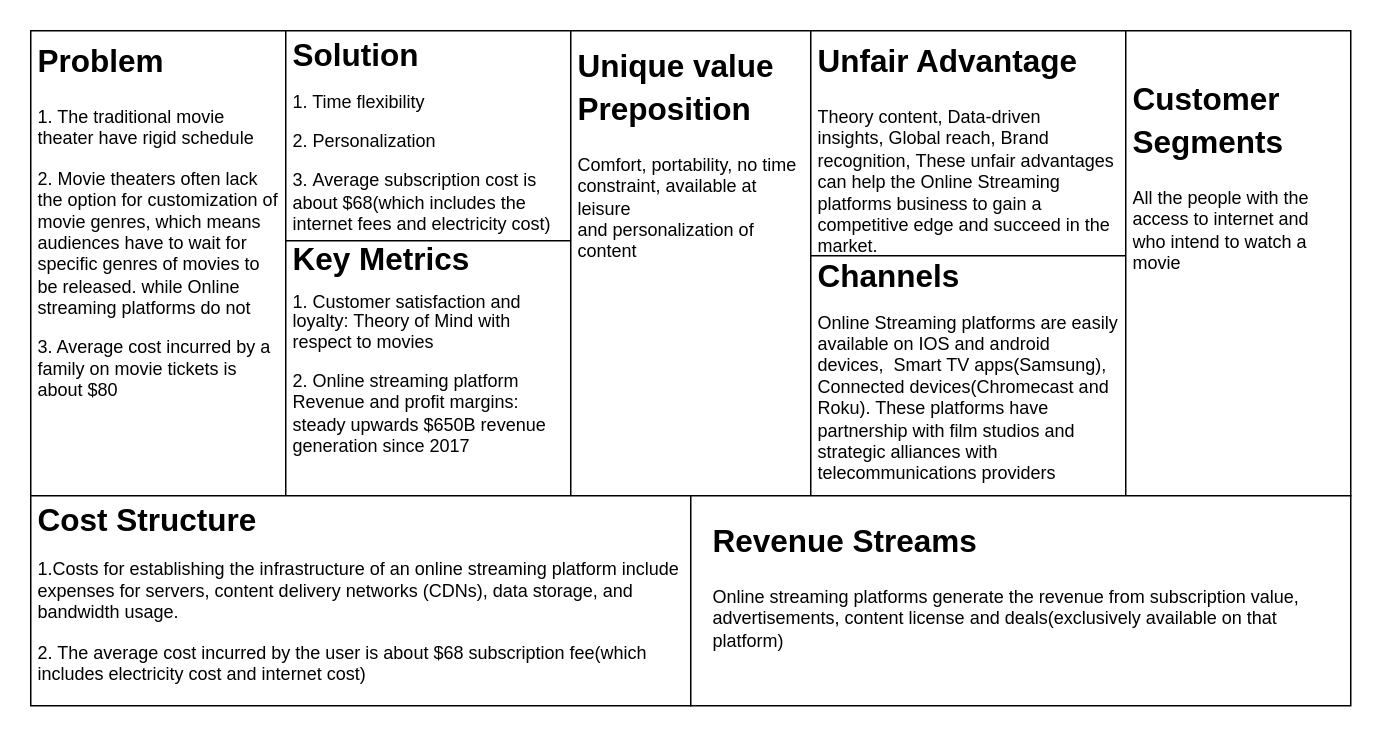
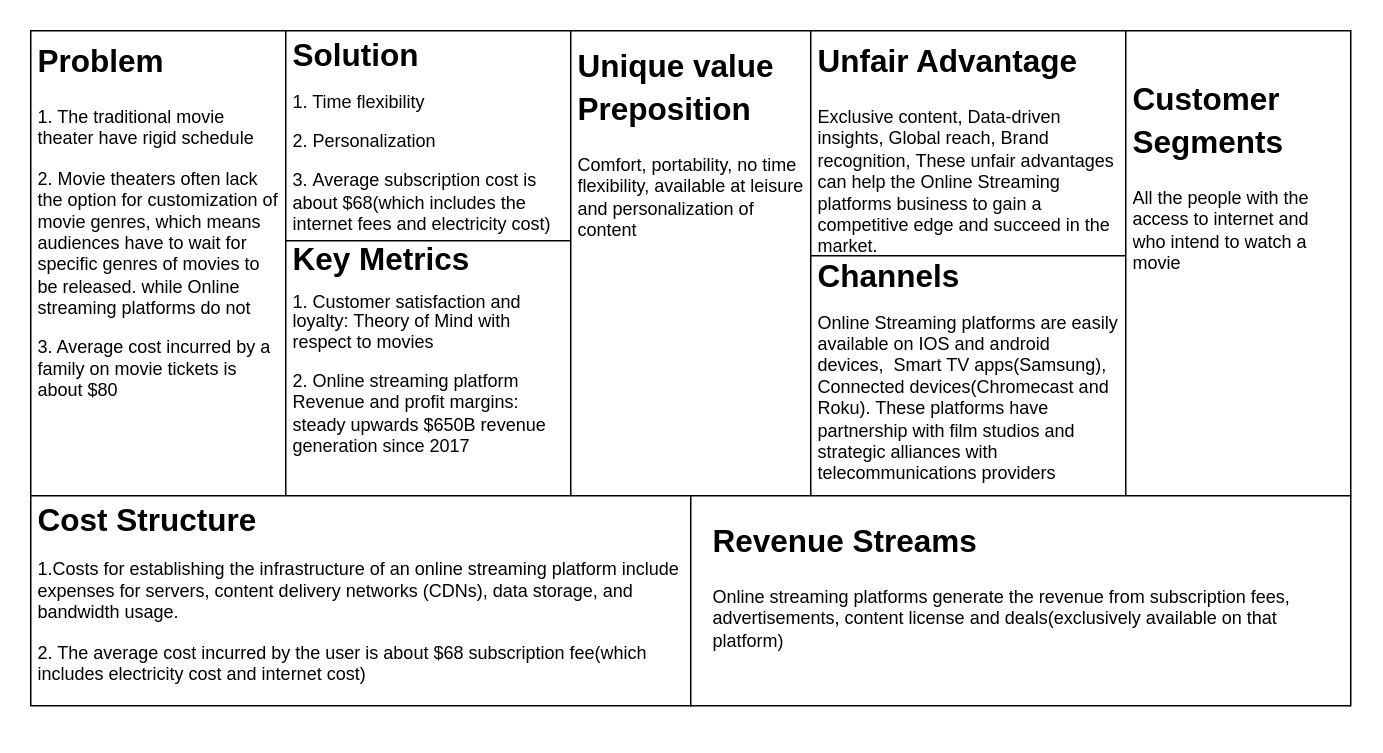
- <mxCell id="13" value="&lt;h1&gt;&lt;font style=&quot;font-size: 21px;&quot;&gt;Unique value Preposition&lt;/font&gt;&lt;/h1&gt;&lt;p&gt;Comfort,&amp;nbsp;&lt;span style=&quot;background-color: initial;&quot;&gt;portability,&amp;nbsp;&lt;/span&gt;&lt;span style=&quot;background-color: initial;&quot;&gt;no time constraint,&amp;nbsp;&lt;/span&gt;&lt;span style=&quot;background-color: initial;&quot;&gt;available at leisure and&amp;nbsp;&lt;/span&gt;&lt;span style=&quot;background-color: initial;&quot;&gt;personalization&amp;nbsp;of content&lt;/span&gt;&lt;/p&gt;" style="text;html=1;strokeColor=none;fillColor=none;spacing=5;spacingTop=-20;whiteSpace=wrap;overflow=hidden;rounded=0;" parent="1" vertex="1"><mxGeometry x="380" y="22.5" width="160" height="307.5" as="geometry" /></mxCell>
+ <mxCell id="13" value="&lt;h1&gt;&lt;font style=&quot;font-size: 21px;&quot;&gt;Unique value Preposition&lt;/font&gt;&lt;/h1&gt;&lt;p&gt;Comfort,&amp;nbsp;&lt;span style=&quot;background-color: initial;&quot;&gt;portability,&amp;nbsp;&lt;/span&gt;&lt;span style=&quot;background-color: initial;&quot;&gt;no time flexibility,&amp;nbsp;&lt;/span&gt;&lt;span style=&quot;background-color: initial;&quot;&gt;available at leisure and&amp;nbsp;&lt;/span&gt;&lt;span style=&quot;background-color: initial;&quot;&gt;personalization&amp;nbsp;of content&lt;/span&gt;&lt;/p&gt;" style="text;html=1;strokeColor=none;fillColor=none;spacing=5;spacingTop=-20;whiteSpace=wrap;overflow=hidden;rounded=0;" parent="1" vertex="1"><mxGeometry x="380" y="22.5" width="160" height="307.5" as="geometry" /></mxCell>
- <mxCell id="19" value="&lt;h1 style=&quot;border-color: var(--border-color);&quot;&gt;&lt;font style=&quot;border-color: var(--border-color); font-size: 21px;&quot;&gt;Unfair Advantage&lt;/font&gt;&lt;/h1&gt;&lt;h1&gt;&lt;p style=&quot;border-color: var(--border-color); font-size: 12px; font-weight: 400;&quot;&gt;Theory content,&amp;nbsp;&lt;span style=&quot;border-color: var(--border-color); background-color: initial;&quot;&gt;Data-driven insights&lt;/span&gt;&lt;span style=&quot;border-color: var(--border-color); background-color: initial;&quot;&gt;,&amp;nbsp;&lt;/span&gt;&lt;span style=&quot;border-color: var(--border-color); background-color: initial;&quot;&gt;Global reach,&amp;nbsp;&lt;/span&gt;&lt;span style=&quot;border-color: var(--border-color); background-color: initial;&quot;&gt;Brand recognition,&amp;nbsp;&lt;/span&gt;&lt;span style=&quot;border-color: var(--border-color); background-color: initial;&quot;&gt;These unfair advantages can help the Online Streaming platforms business to gain a competitive edge and succeed in the market.&lt;/span&gt;&lt;/p&gt;&lt;/h1&gt;" style="text;html=1;strokeColor=none;fillColor=none;spacing=5;spacingTop=-20;whiteSpace=wrap;overflow=hidden;rounded=0;" parent="1" vertex="1"><mxGeometry x="540" y="20" width="210" height="147.5" as="geometry" /></mxCell>
+ <mxCell id="19" value="&lt;h1 style=&quot;border-color: var(--border-color);&quot;&gt;&lt;font style=&quot;border-color: var(--border-color); font-size: 21px;&quot;&gt;Unfair Advantage&lt;/font&gt;&lt;/h1&gt;&lt;h1&gt;&lt;p style=&quot;border-color: var(--border-color); font-size: 12px; font-weight: 400;&quot;&gt;Exclusive content,&amp;nbsp;&lt;span style=&quot;border-color: var(--border-color); background-color: initial;&quot;&gt;Data-driven insights&lt;/span&gt;&lt;span style=&quot;border-color: var(--border-color); background-color: initial;&quot;&gt;,&amp;nbsp;&lt;/span&gt;&lt;span style=&quot;border-color: var(--border-color); background-color: initial;&quot;&gt;Global reach,&amp;nbsp;&lt;/span&gt;&lt;span style=&quot;border-color: var(--border-color); background-color: initial;&quot;&gt;Brand recognition,&amp;nbsp;&lt;/span&gt;&lt;span style=&quot;border-color: var(--border-color); background-color: initial;&quot;&gt;These unfair advantages can help the Online Streaming platforms business to gain a competitive edge and succeed in the market.&lt;/span&gt;&lt;/p&gt;&lt;/h1&gt;" style="text;html=1;strokeColor=none;fillColor=none;spacing=5;spacingTop=-20;whiteSpace=wrap;overflow=hidden;rounded=0;" parent="1" vertex="1"><mxGeometry x="540" y="20" width="210" height="147.5" as="geometry" /></mxCell>
- <mxCell id="17" value="&lt;h1&gt;&lt;font style=&quot;font-size: 21px;&quot;&gt;Revenue Streams&lt;/font&gt;&lt;/h1&gt;&lt;p&gt;Online streaming platforms generate the revenue from subscription value, advertisements, content license and deals(exclusively available on that platform)&lt;/p&gt;" style="text;html=1;strokeColor=none;fillColor=none;spacing=5;spacingTop=-20;whiteSpace=wrap;overflow=hidden;rounded=0;" parent="1" vertex="1"><mxGeometry x="470" y="340" width="420" height="95" as="geometry" /></mxCell>
+ <mxCell id="17" value="&lt;h1&gt;&lt;font style=&quot;font-size: 21px;&quot;&gt;Revenue Streams&lt;/font&gt;&lt;/h1&gt;&lt;p&gt;Online streaming platforms generate the revenue from subscription fees, advertisements, content license and deals(exclusively available on that platform)&lt;/p&gt;" style="text;html=1;strokeColor=none;fillColor=none;spacing=5;spacingTop=-20;whiteSpace=wrap;overflow=hidden;rounded=0;" parent="1" vertex="1"><mxGeometry x="470" y="340" width="420" height="95" as="geometry" /></mxCell>
